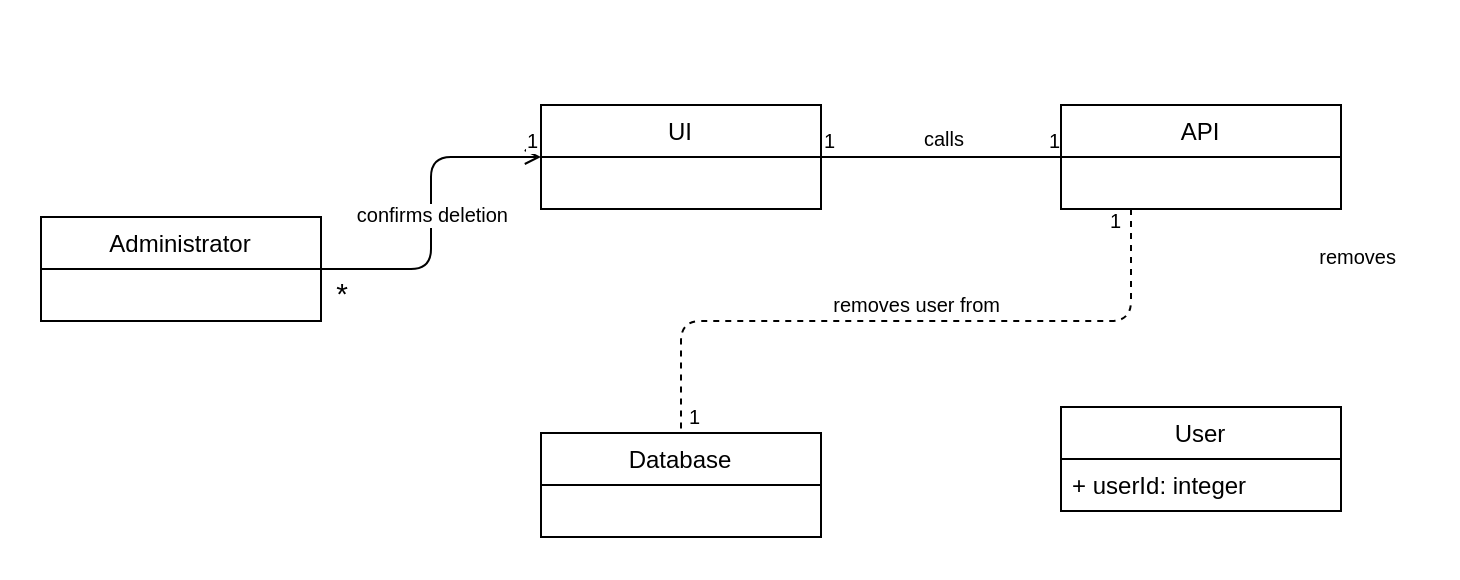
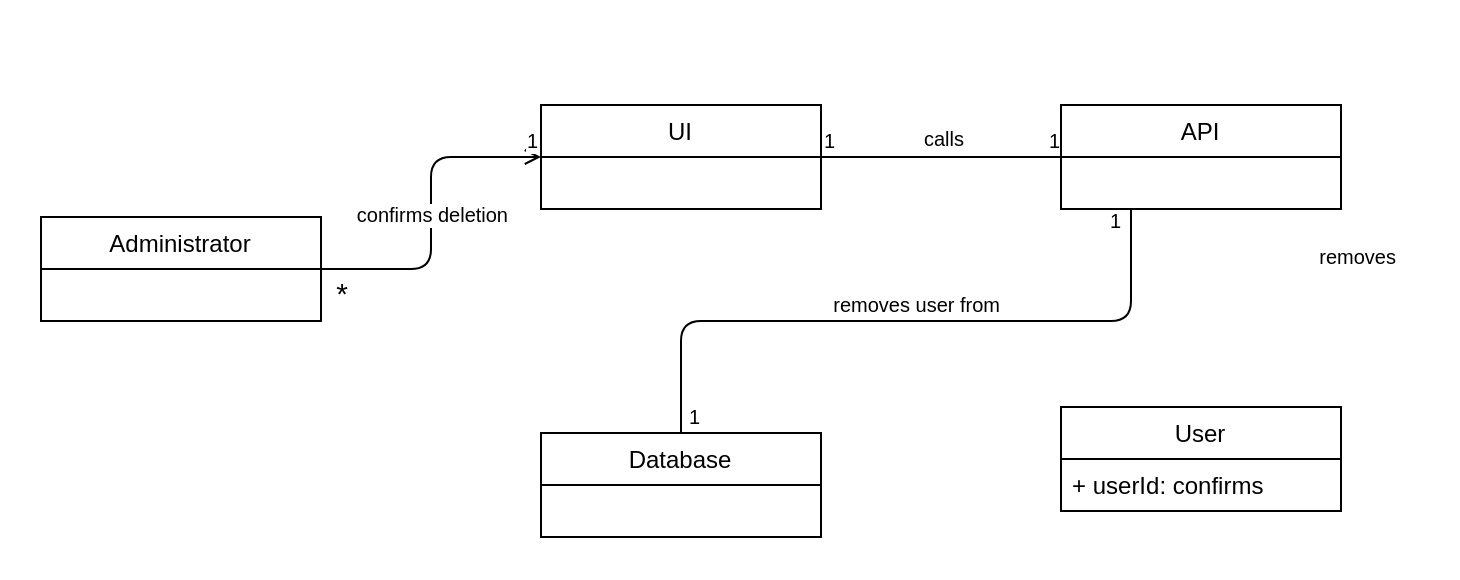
- <mxCell id="14" value="" style="endArrow=none;html=1;edgeStyle=orthogonalEdgeStyle;exitX=0.25;exitY=1;exitDx=0;exitDy=0;entryX=0.5;entryY=0;entryDx=0;entryDy=0;dashed=1;" parent="1" source="5" target="3" edge="1"><mxGeometry relative="1" as="geometry"><mxPoint x="580" y="146" as="sourcePoint" /><mxPoint x="340" y="186" as="targetPoint" /></mxGeometry></mxCell>
+ <mxCell id="14" value="" style="endArrow=none;html=1;edgeStyle=orthogonalEdgeStyle;exitX=0.25;exitY=1;exitDx=0;exitDy=0;entryX=0.5;entryY=0;entryDx=0;entryDy=0;" parent="1" source="5" target="3" edge="1"><mxGeometry relative="1" as="geometry"><mxPoint x="580" y="146" as="sourcePoint" /><mxPoint x="340" y="186" as="targetPoint" /></mxGeometry></mxCell>
- <mxCell id="19" value="+ userId: integer" style="text;strokeColor=none;fillColor=none;align=left;verticalAlign=top;spacingLeft=4;spacingRight=4;overflow=hidden;rotatable=0;points=[[0,0.5],[1,0.5]];portConstraint=eastwest;" parent="18" vertex="1"><mxGeometry y="26" width="140" height="26" as="geometry" /></mxCell>
+ <mxCell id="19" value="+ userId: confirms" style="text;strokeColor=none;fillColor=none;align=left;verticalAlign=top;spacingLeft=4;spacingRight=4;overflow=hidden;rotatable=0;points=[[0,0.5],[1,0.5]];portConstraint=eastwest;" parent="18" vertex="1"><mxGeometry y="26" width="140" height="26" as="geometry" /></mxCell>
